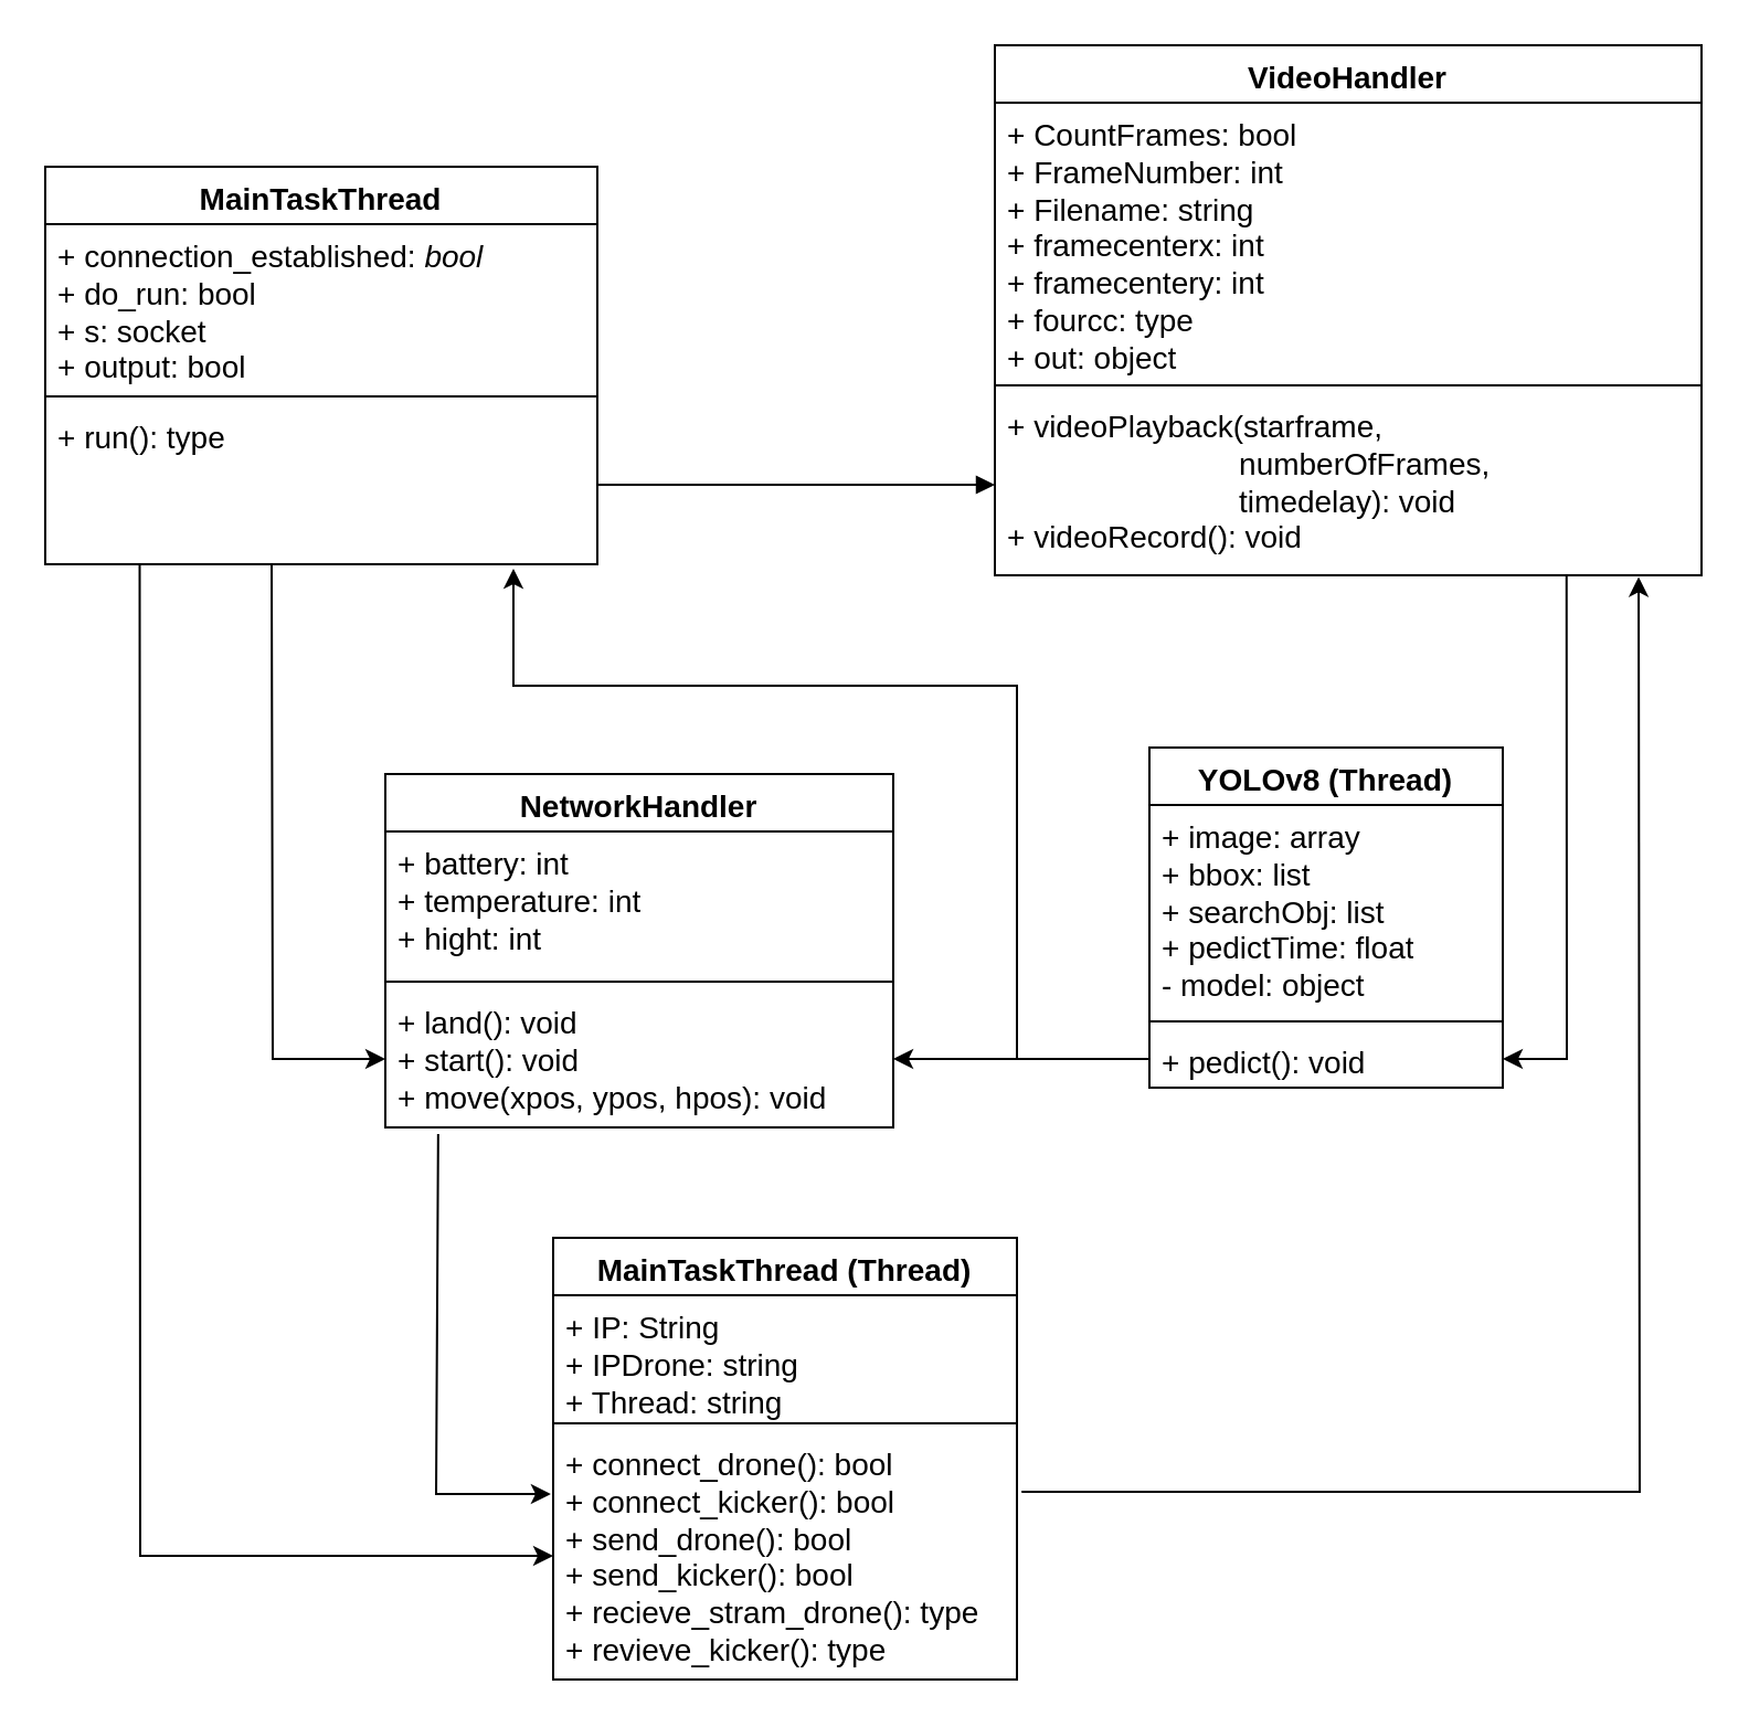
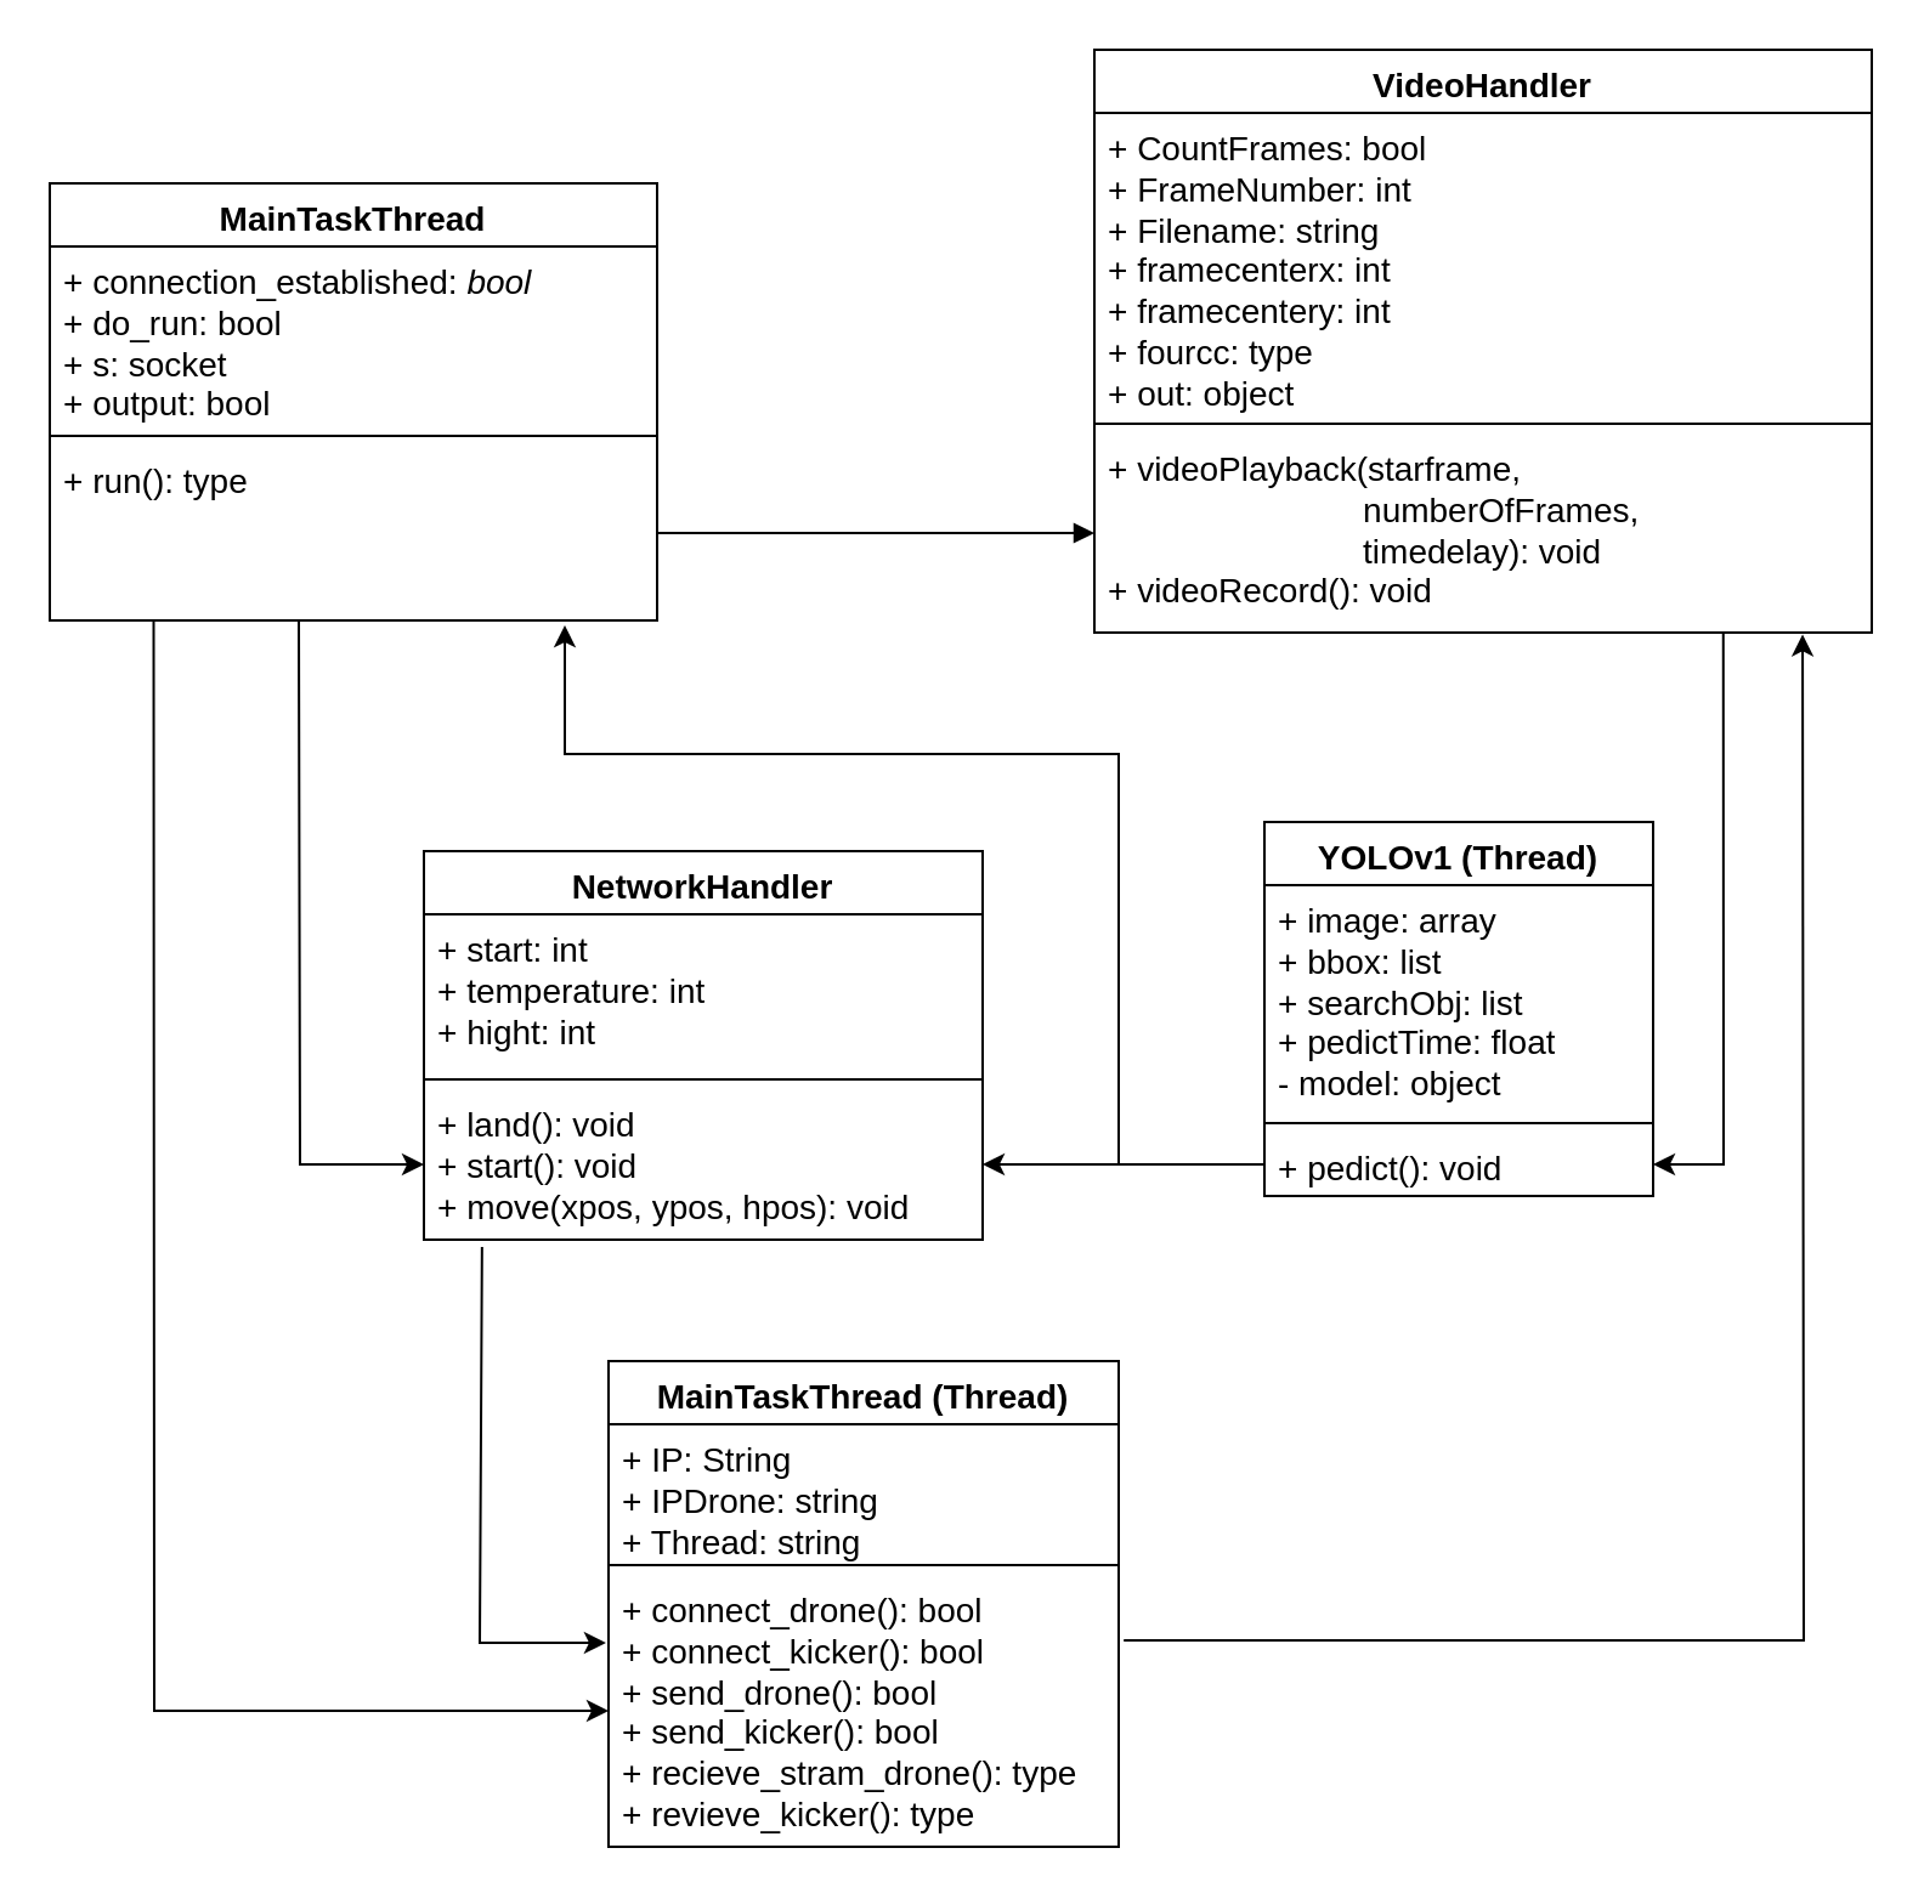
- <mxCell id="14" value="YOLOv8 (Thread)" style="swimlane;fontStyle=1;align=center;verticalAlign=top;childLayout=stackLayout;horizontal=1;startSize=26;horizontalStack=0;resizeParent=1;resizeParentMax=0;resizeLast=0;collapsible=1;marginBottom=0;whiteSpace=wrap;html=1;fontSize=14;" parent="1" vertex="1"><mxGeometry x="520" y="338" width="160" height="154" as="geometry" /></mxCell>
+ <mxCell id="14" value="YOLOv1 (Thread)" style="swimlane;fontStyle=1;align=center;verticalAlign=top;childLayout=stackLayout;horizontal=1;startSize=26;horizontalStack=0;resizeParent=1;resizeParentMax=0;resizeLast=0;collapsible=1;marginBottom=0;whiteSpace=wrap;html=1;fontSize=14;" parent="1" vertex="1"><mxGeometry x="520" y="338" width="160" height="154" as="geometry" /></mxCell>
- <mxCell id="11" value="+ battery: int&lt;div style=&quot;font-size: 14px;&quot;&gt;+ temperature: int&lt;/div&gt;&lt;div style=&quot;font-size: 14px;&quot;&gt;+ hight: int&lt;/div&gt;" style="text;strokeColor=none;fillColor=none;align=left;verticalAlign=top;spacingLeft=4;spacingRight=4;overflow=hidden;rotatable=0;points=[[0,0.5],[1,0.5]];portConstraint=eastwest;whiteSpace=wrap;html=1;fontSize=14;" parent="10" vertex="1"><mxGeometry y="26" width="230" height="64" as="geometry" /></mxCell>
+ <mxCell id="11" value="+ start: int&lt;div style=&quot;font-size: 14px;&quot;&gt;+ temperature: int&lt;/div&gt;&lt;div style=&quot;font-size: 14px;&quot;&gt;+ hight: int&lt;/div&gt;" style="text;strokeColor=none;fillColor=none;align=left;verticalAlign=top;spacingLeft=4;spacingRight=4;overflow=hidden;rotatable=0;points=[[0,0.5],[1,0.5]];portConstraint=eastwest;whiteSpace=wrap;html=1;fontSize=14;" parent="10" vertex="1"><mxGeometry y="26" width="230" height="64" as="geometry" /></mxCell>
